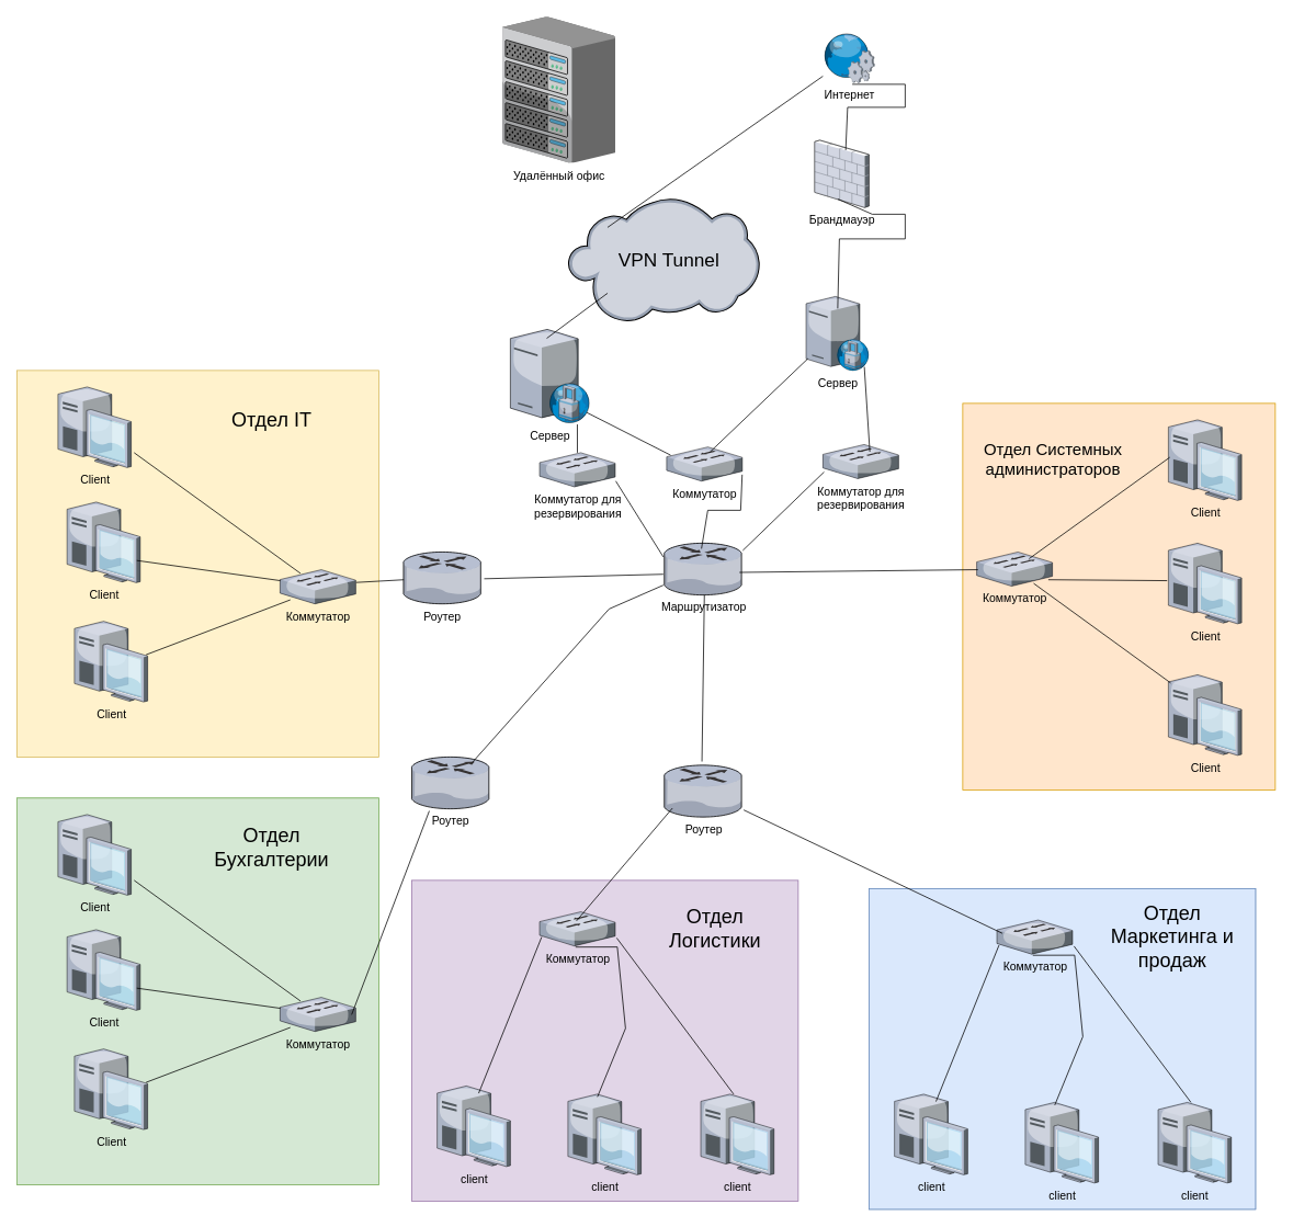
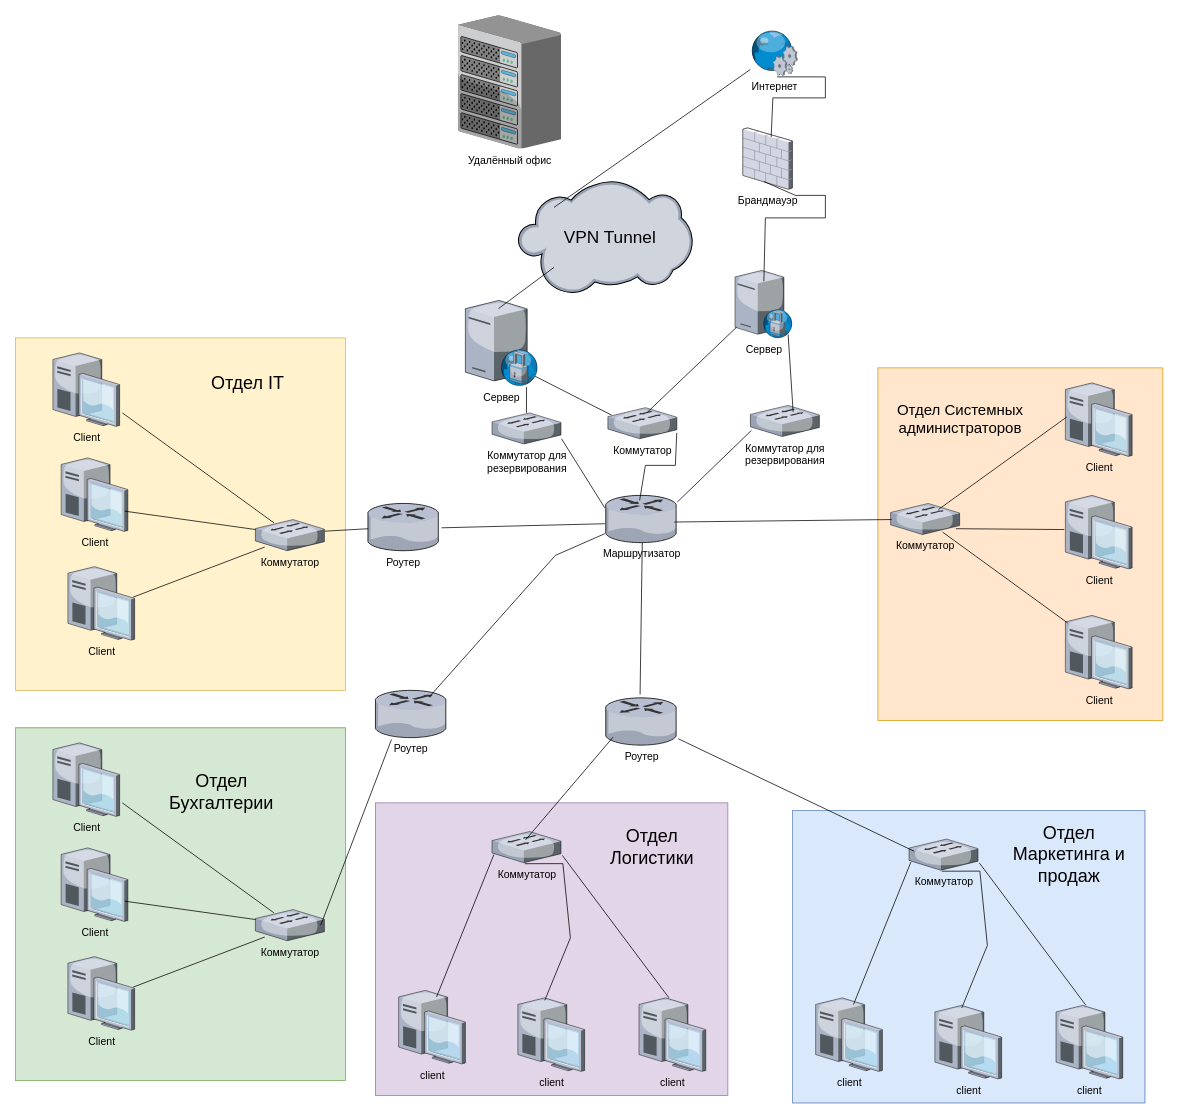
- <mxCell id="51" value="&lt;font style=&quot;font-size: 24px;&quot;&gt;Отдел Бухгалтерии&lt;/font&gt;" style="text;html=1;align=center;verticalAlign=middle;whiteSpace=wrap;rounded=0;" vertex="1" parent="42"><mxGeometry x="220" y="20" width="180" height="80" as="geometry" /></mxCell>
+ <mxCell id="51" value="&lt;font style=&quot;font-size: 24px;&quot;&gt;Отдел Бухгалтерии&lt;/font&gt;" style="text;html=1;align=center;verticalAlign=middle;whiteSpace=wrap;rounded=0;" vertex="1" parent="42"><mxGeometry x="185" y="45" width="180" height="80" as="geometry" /></mxCell>
